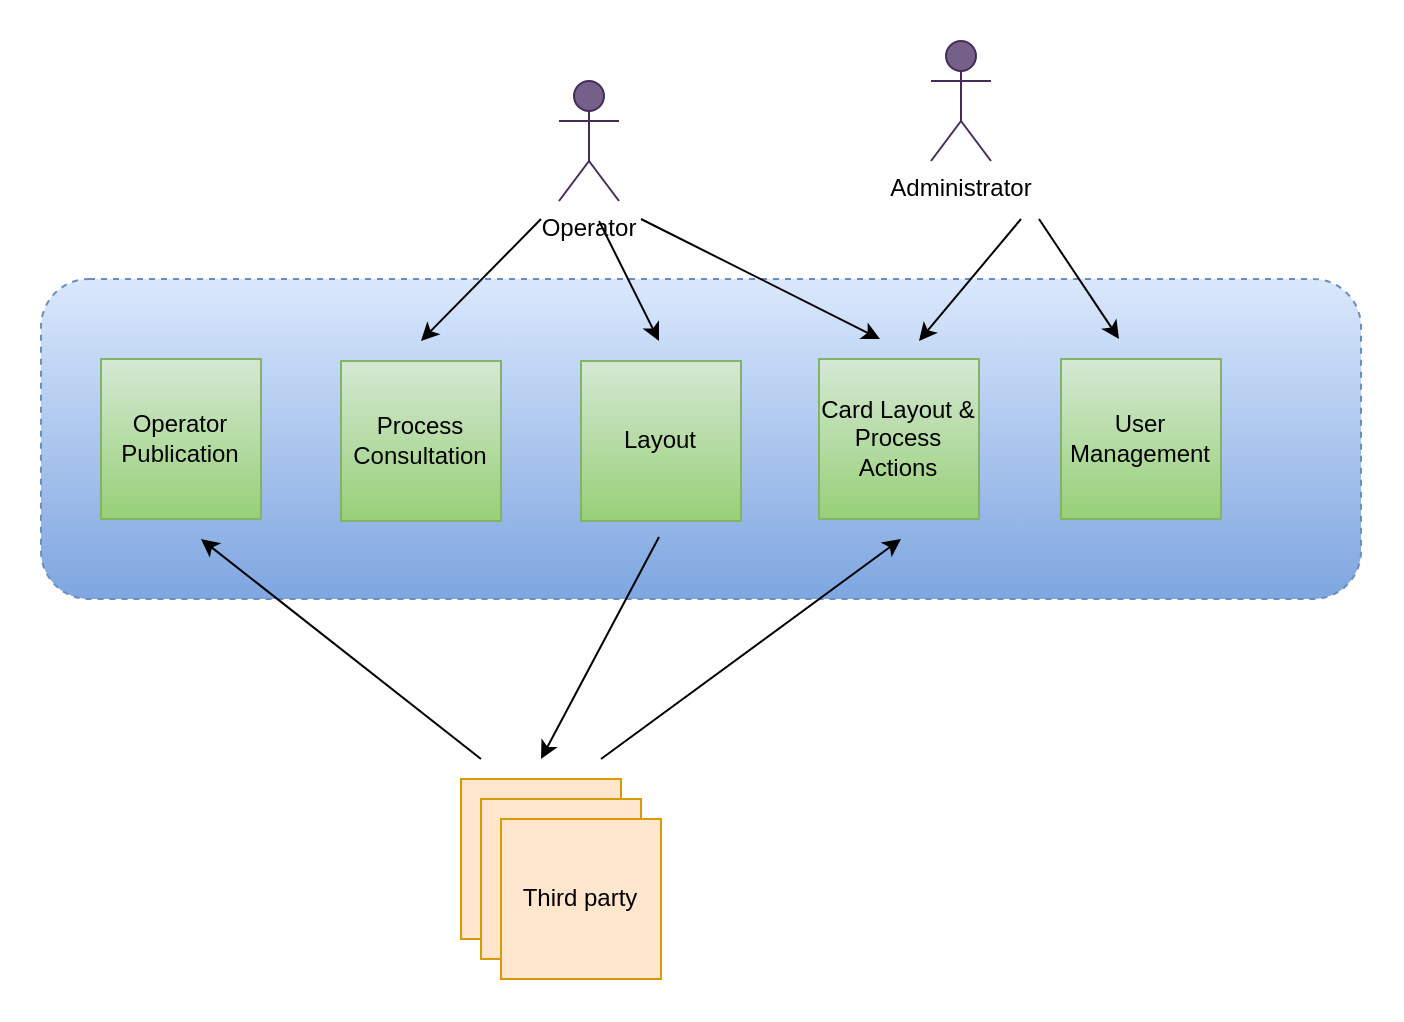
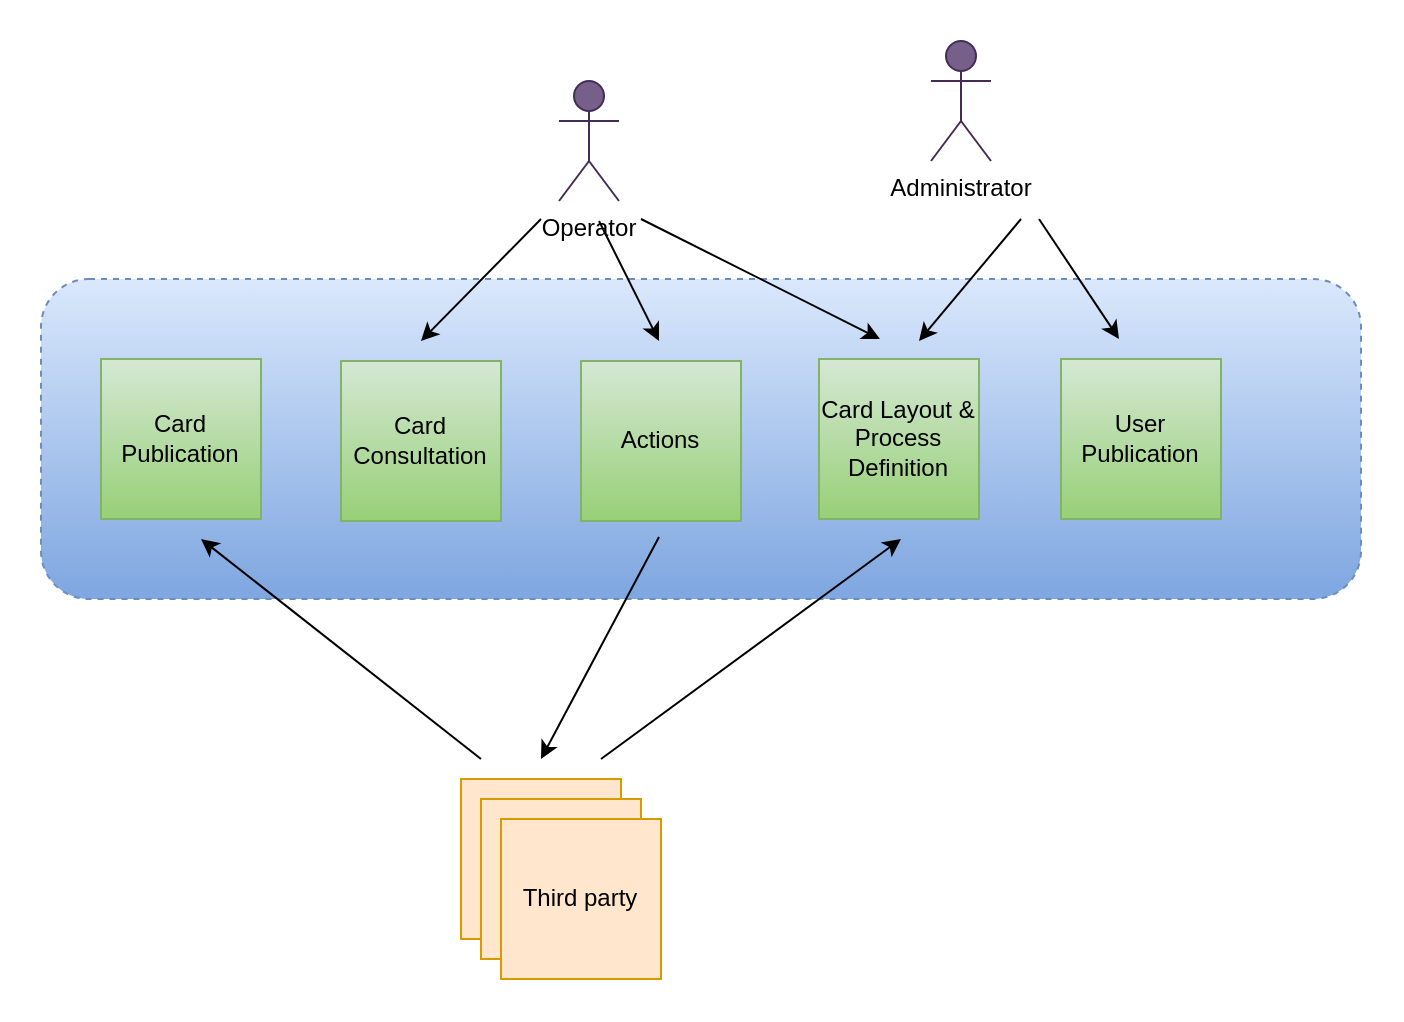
- <mxCell id="3" value="Operator Publication" style="whiteSpace=wrap;html=1;aspect=fixed;fillColor=#d5e8d4;strokeColor=#82b366;gradientColor=#97d077;" parent="1" vertex="1"><mxGeometry x="50" y="179" width="80" height="80" as="geometry" /></mxCell>
+ <mxCell id="3" value="Card Publication" style="whiteSpace=wrap;html=1;aspect=fixed;fillColor=#d5e8d4;strokeColor=#82b366;gradientColor=#97d077;" parent="1" vertex="1"><mxGeometry x="50" y="179" width="80" height="80" as="geometry" /></mxCell>
- <mxCell id="5" value="Card Layout &amp;amp; Process Actions" style="whiteSpace=wrap;html=1;aspect=fixed;fillColor=#d5e8d4;strokeColor=#82b366;gradientColor=#97d077;" parent="1" vertex="1"><mxGeometry x="409" y="179" width="80" height="80" as="geometry" /></mxCell>
+ <mxCell id="5" value="Card Layout &amp;amp; Process Definition" style="whiteSpace=wrap;html=1;aspect=fixed;fillColor=#d5e8d4;strokeColor=#82b366;gradientColor=#97d077;" parent="1" vertex="1"><mxGeometry x="409" y="179" width="80" height="80" as="geometry" /></mxCell>
- <mxCell id="8" value="User Management" style="whiteSpace=wrap;html=1;aspect=fixed;fillColor=#d5e8d4;strokeColor=#82b366;gradientColor=#97d077;" parent="1" vertex="1"><mxGeometry x="530" y="179" width="80" height="80" as="geometry" /></mxCell>
+ <mxCell id="8" value="User Publication" style="whiteSpace=wrap;html=1;aspect=fixed;fillColor=#d5e8d4;strokeColor=#82b366;gradientColor=#97d077;" parent="1" vertex="1"><mxGeometry x="530" y="179" width="80" height="80" as="geometry" /></mxCell>
- <mxCell id="4" value="Process Consultation " style="whiteSpace=wrap;html=1;aspect=fixed;fillColor=#d5e8d4;strokeColor=#82b366;gradientColor=#97d077;" parent="1" vertex="1"><mxGeometry x="170" y="180" width="80" height="80" as="geometry" /></mxCell>
+ <mxCell id="4" value="Card Consultation " style="whiteSpace=wrap;html=1;aspect=fixed;fillColor=#d5e8d4;strokeColor=#82b366;gradientColor=#97d077;" parent="1" vertex="1"><mxGeometry x="170" y="180" width="80" height="80" as="geometry" /></mxCell>
- <mxCell id="9" value="Layout" style="whiteSpace=wrap;html=1;aspect=fixed;fillColor=#d5e8d4;strokeColor=#82b366;gradientColor=#97d077;" parent="1" vertex="1"><mxGeometry x="290" y="180" width="80" height="80" as="geometry" /></mxCell>
+ <mxCell id="9" value="Actions" style="whiteSpace=wrap;html=1;aspect=fixed;fillColor=#d5e8d4;strokeColor=#82b366;gradientColor=#97d077;" parent="1" vertex="1"><mxGeometry x="290" y="180" width="80" height="80" as="geometry" /></mxCell>
